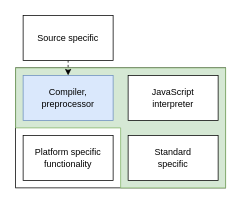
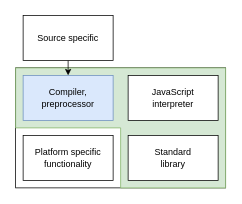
- <mxCell id="4" style="edgeStyle=orthogonalEdgeStyle;rounded=0;orthogonalLoop=1;jettySize=auto;html=1;exitX=0.5;exitY=1;exitDx=0;exitDy=0;entryX=0.5;entryY=0;entryDx=0;entryDy=0;dashed=1;" edge="1" parent="1" source="5" target="6"><mxGeometry relative="1" as="geometry" /></mxCell>
+ <mxCell id="4" style="edgeStyle=orthogonalEdgeStyle;rounded=0;orthogonalLoop=1;jettySize=auto;html=1;exitX=0.5;exitY=1;exitDx=0;exitDy=0;entryX=0.5;entryY=0;entryDx=0;entryDy=0;" edge="1" parent="1" source="5" target="6"><mxGeometry relative="1" as="geometry" /></mxCell>
- <mxCell id="9" value="Standard&lt;div&gt;specific&lt;/div&gt;" style="rounded=0;whiteSpace=wrap;html=1;" vertex="1" parent="1"><mxGeometry x="170" y="180" width="120" height="60" as="geometry" /></mxCell>
+ <mxCell id="9" value="Standard&lt;div&gt;library&lt;/div&gt;" style="rounded=0;whiteSpace=wrap;html=1;" vertex="1" parent="1"><mxGeometry x="170" y="180" width="120" height="60" as="geometry" /></mxCell>
